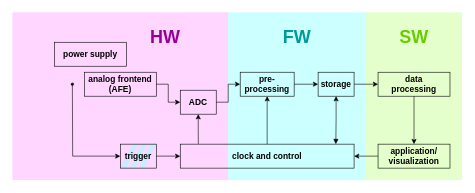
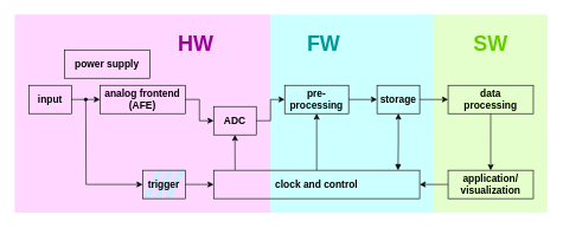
- <mxCell id="25" value="&lt;span style=&quot;font-size: 30px;&quot;&gt;&lt;b&gt;FW&lt;/b&gt;&lt;/span&gt;" style="text;html=1;align=center;verticalAlign=middle;whiteSpace=wrap;rounded=0;fontColor=#009999;" parent="1" vertex="1"><mxGeometry x="460" y="40" width="70" height="40" as="geometry" /></mxCell>
+ <mxCell id="25" value="&lt;span style=&quot;font-size: 30px;&quot;&gt;&lt;b&gt;FW&lt;/b&gt;&lt;/span&gt;" style="text;html=1;align=center;verticalAlign=middle;whiteSpace=wrap;rounded=0;fontColor=#009999;" parent="1" vertex="1"><mxGeometry x="420" y="40" width="70" height="40" as="geometry" /></mxCell>
+ <mxCell id="7" value="input" style="rounded=0;whiteSpace=wrap;html=1;fillColor=none;fontStyle=1;fontSize=14;" parent="1" vertex="1"><mxGeometry x="40" y="120" width="60" height="40" as="geometry" /></mxCell>
+ <mxCell id="6" value="" style="edgeStyle=orthogonalEdgeStyle;rounded=0;orthogonalLoop=1;jettySize=auto;html=1;" parent="1" source="7" target="9" edge="1"><mxGeometry relative="1" as="geometry" /></mxCell>
